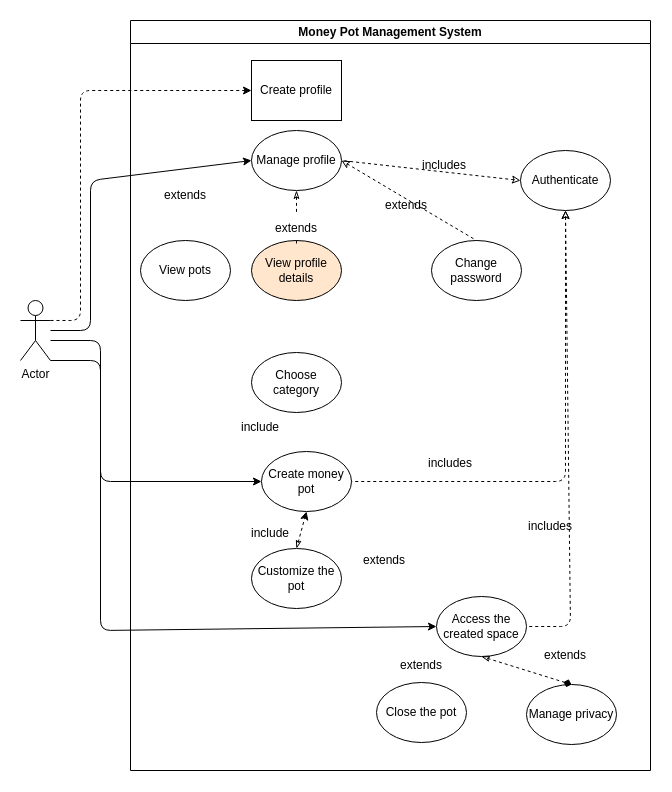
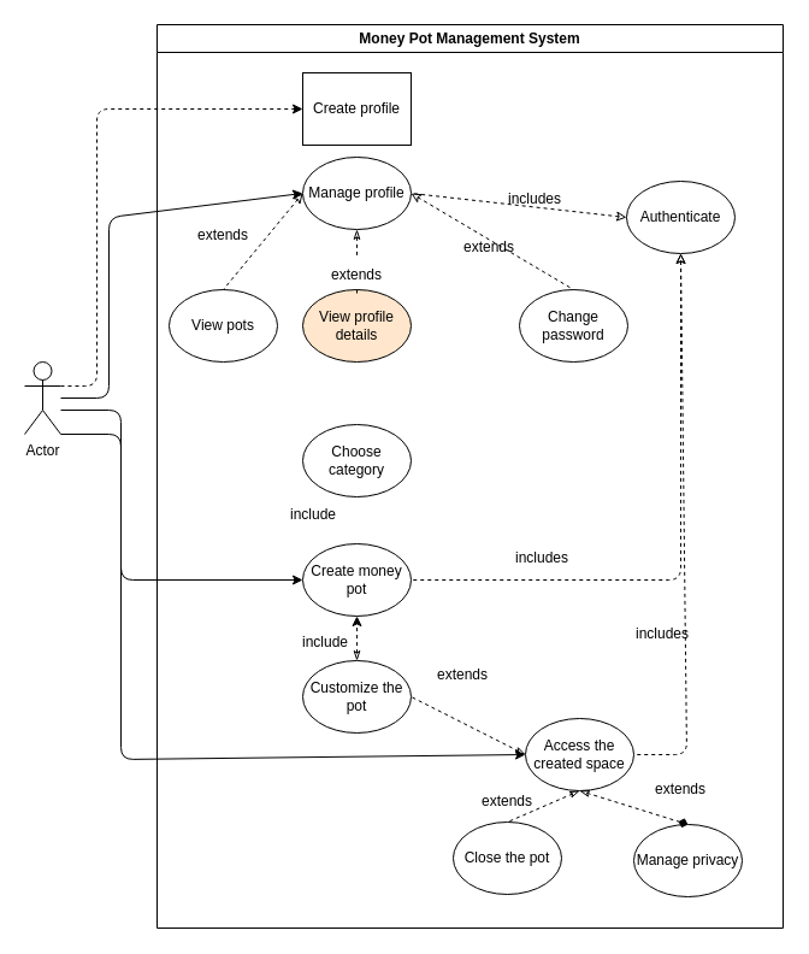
+ <mxCell id="7" value="" style="endArrow=none;dashed=1;html=1;startArrow=classic;startFill=0;exitX=0;exitY=0.5;exitDx=0;exitDy=0;entryX=0.5;entryY=0;entryDx=0;entryDy=0;" parent="1" source="3" target="4" edge="1"><mxGeometry width="50" height="50" relative="1" as="geometry"><mxPoint x="201" y="240" as="sourcePoint" /><mxPoint x="130" y="330" as="targetPoint" /></mxGeometry></mxCell>
- <mxCell id="17" value="Create money pot" style="ellipse;whiteSpace=wrap;html=1;" parent="1" vertex="1"><mxGeometry x="261" y="451" width="90" height="60" as="geometry" /></mxCell>
+ <mxCell id="17" value="Create money pot" style="ellipse;whiteSpace=wrap;html=1;" parent="1" vertex="1"><mxGeometry x="251" y="451" width="90" height="60" as="geometry" /></mxCell>
+ <mxCell id="26" value="" style="endArrow=none;dashed=1;html=1;exitX=0;exitY=0.5;exitDx=0;exitDy=0;startArrow=classicThin;startFill=0;entryX=1;entryY=0.5;entryDx=0;entryDy=0;" parent="1" source="25" target="22" edge="1"><mxGeometry width="50" height="50" relative="1" as="geometry"><mxPoint x="306" y="422" as="sourcePoint" /><mxPoint x="306" y="461" as="targetPoint" /></mxGeometry></mxCell>
+ <mxCell id="32" value="" style="endArrow=none;dashed=1;html=1;startArrow=classicThin;startFill=0;entryX=0.5;entryY=0;entryDx=0;entryDy=0;exitX=0.5;exitY=1;exitDx=0;exitDy=0;" parent="1" source="25" target="31" edge="1"><mxGeometry width="50" height="50" relative="1" as="geometry"><mxPoint x="491" y="610" as="sourcePoint" /><mxPoint x="581" y="650" as="targetPoint" /></mxGeometry></mxCell>
